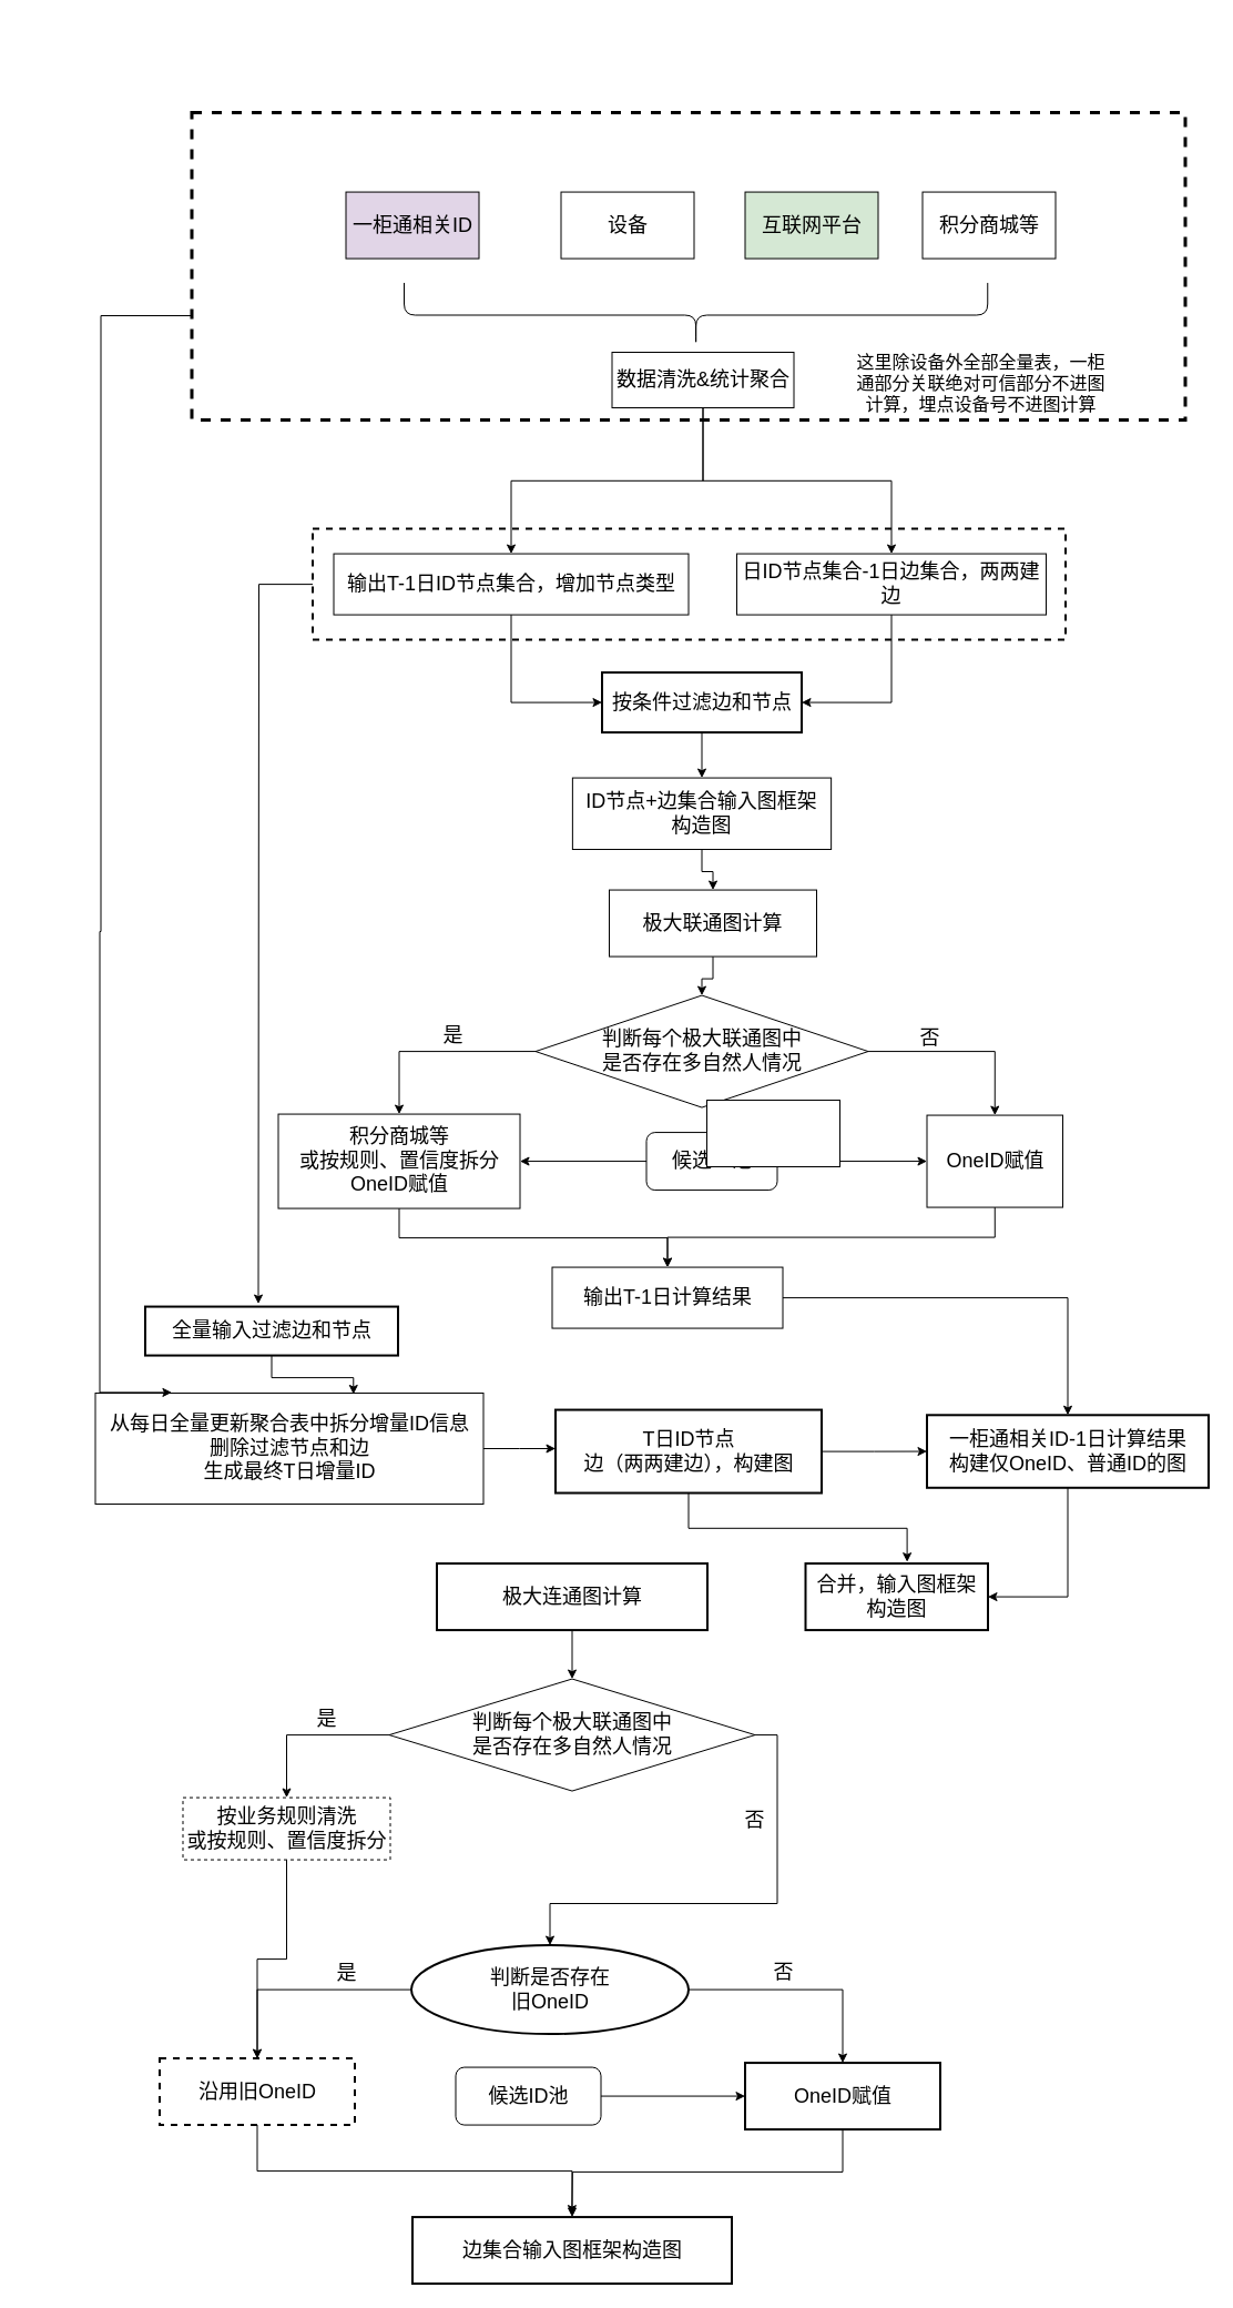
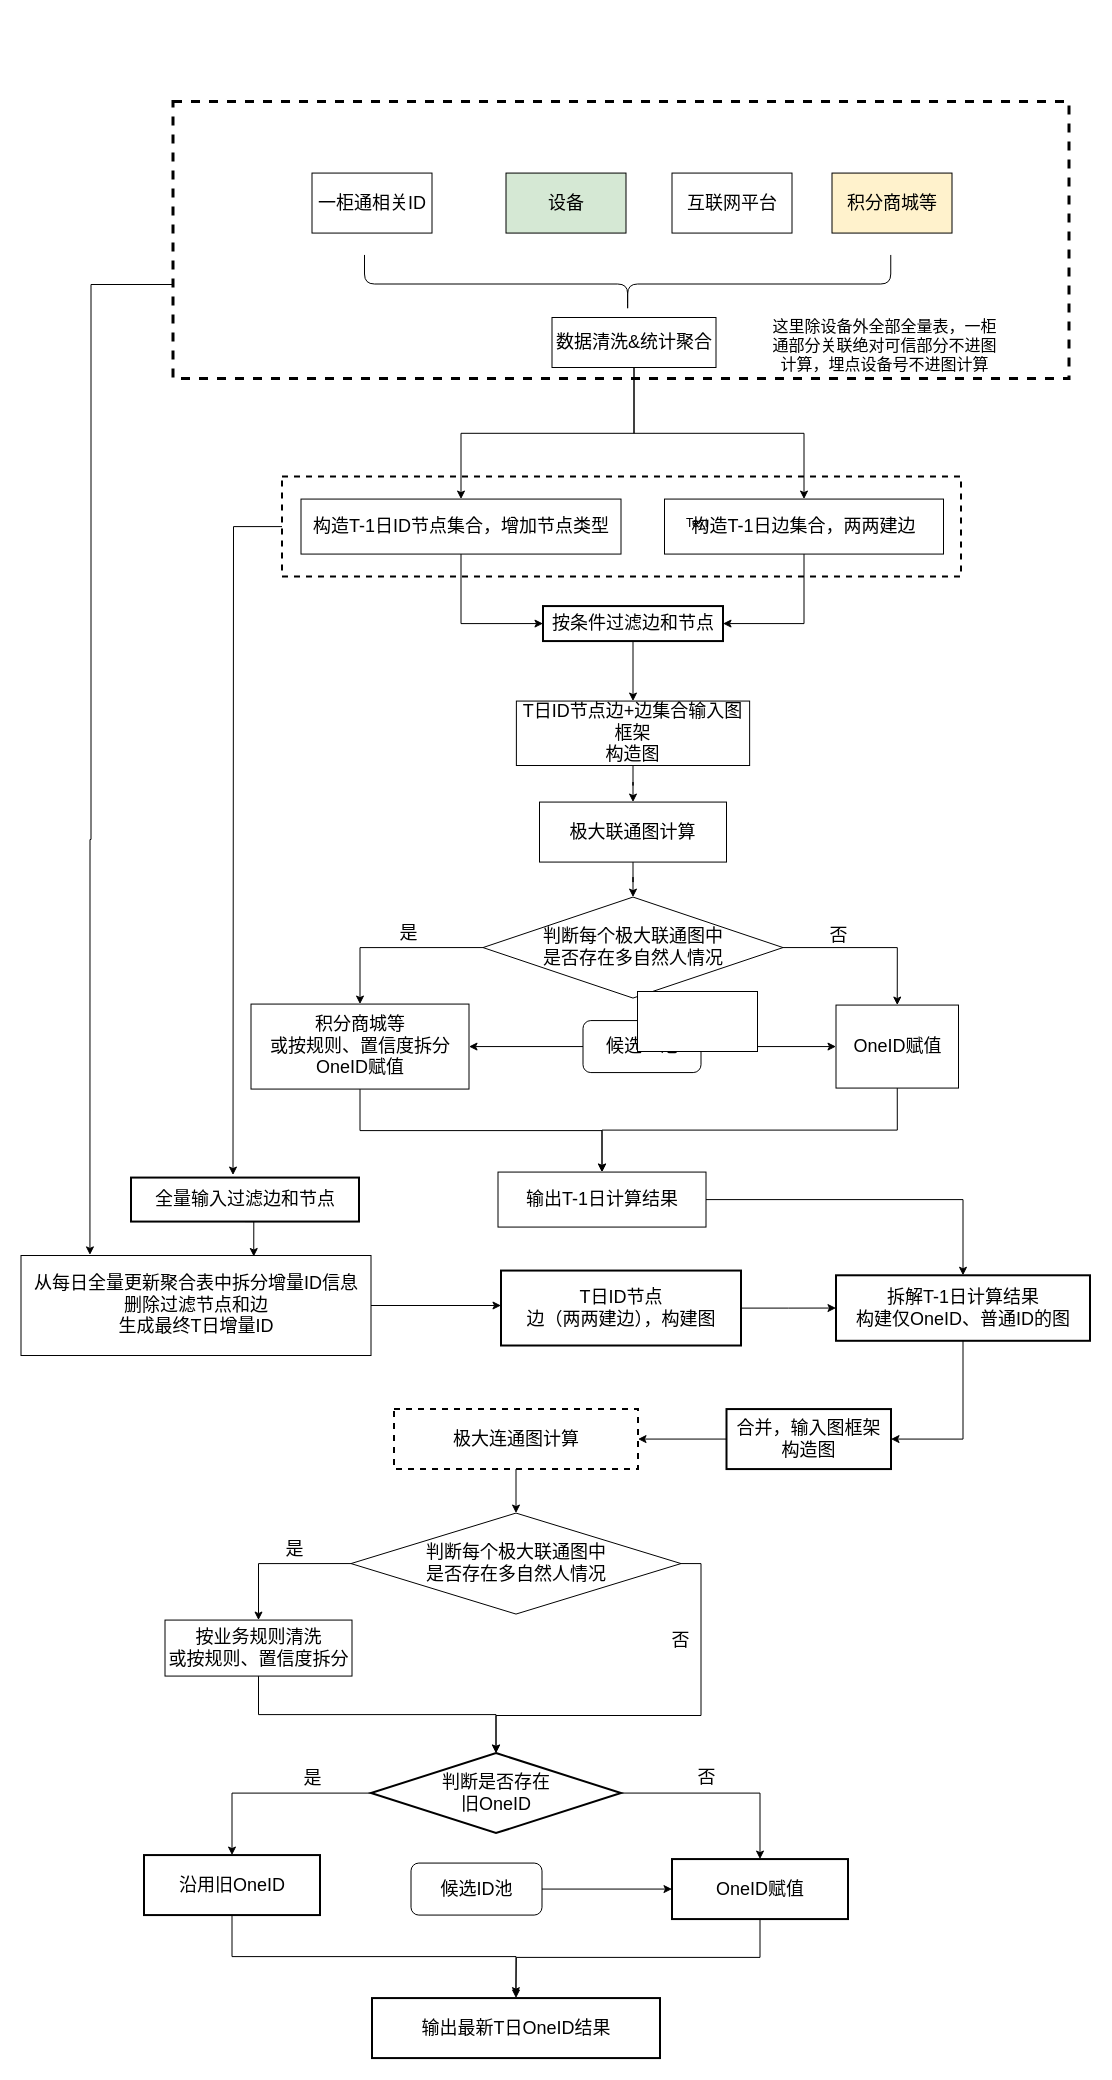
- <mxCell id="2" value="&lt;font style=&quot;font-size: 18px;&quot;&gt;一柜通相关ID&lt;/font&gt;" style="rounded=0;whiteSpace=wrap;html=1;fontFamily=Helvetica;fontSize=18;fillColor=#e1d5e7;" vertex="1" parent="1"><mxGeometry x="311.5" y="172.57" width="120" height="60" as="geometry" /></mxCell>
+ <mxCell id="2" value="&lt;font style=&quot;font-size: 18px;&quot;&gt;一柜通相关ID&lt;/font&gt;" style="rounded=0;whiteSpace=wrap;html=1;fontFamily=Helvetica;fontSize=18;" vertex="1" parent="1"><mxGeometry x="311.5" y="172.57" width="120" height="60" as="geometry" /></mxCell>
- <mxCell id="6" value="设备" style="rounded=0;whiteSpace=wrap;html=1;fontFamily=Helvetica;fontSize=18;" vertex="1" parent="1"><mxGeometry x="505.5" y="172.57" width="120" height="60" as="geometry" /></mxCell>
+ <mxCell id="6" value="设备" style="rounded=0;whiteSpace=wrap;html=1;fontFamily=Helvetica;fontSize=18;fillColor=#d5e8d4;" vertex="1" parent="1"><mxGeometry x="505.5" y="172.57" width="120" height="60" as="geometry" /></mxCell>
- <mxCell id="8" value="&lt;font style=&quot;font-size: 18px;&quot;&gt;互联网平台&lt;/font&gt;" style="rounded=0;whiteSpace=wrap;html=1;fontFamily=Helvetica;fontSize=18;fillColor=#d5e8d4;" vertex="1" parent="1"><mxGeometry x="671.5" y="172.57" width="120" height="60" as="geometry" /></mxCell>
+ <mxCell id="8" value="&lt;font style=&quot;font-size: 18px;&quot;&gt;互联网平台&lt;/font&gt;" style="rounded=0;whiteSpace=wrap;html=1;fontFamily=Helvetica;fontSize=18;" vertex="1" parent="1"><mxGeometry x="671.5" y="172.57" width="120" height="60" as="geometry" /></mxCell>
- <mxCell id="7" value="积分商城等" style="rounded=0;whiteSpace=wrap;html=1;fontFamily=Helvetica;fontSize=18;" vertex="1" parent="1"><mxGeometry x="831.5" y="172.57" width="120" height="60" as="geometry" /></mxCell>
+ <mxCell id="7" value="积分商城等" style="rounded=0;whiteSpace=wrap;html=1;fontFamily=Helvetica;fontSize=18;fillColor=#fff2cc;" vertex="1" parent="1"><mxGeometry x="831.5" y="172.57" width="120" height="60" as="geometry" /></mxCell>
+ <mxCell id="70" value="Text" style="text;html=1;strokeColor=none;fillColor=none;align=center;verticalAlign=middle;whiteSpace=wrap;rounded=0;" vertex="1" parent="1"><mxGeometry x="667" y="508" width="60" height="30" as="geometry" /></mxCell>
- <mxCell id="10" value="输出T-1日ID节点集合，增加节点类型" style="rounded=0;whiteSpace=wrap;html=1;fontFamily=Helvetica;fontSize=18;gradientColor=#ffffff;" vertex="1" parent="1"><mxGeometry x="300.5" y="498.57" width="320" height="55" as="geometry" /></mxCell>
+ <mxCell id="10" value="构造T-1日ID节点集合，增加节点类型" style="rounded=0;whiteSpace=wrap;html=1;fontFamily=Helvetica;fontSize=18;gradientColor=#ffffff;" vertex="1" parent="1"><mxGeometry x="300.5" y="498.57" width="320" height="55" as="geometry" /></mxCell>
- <mxCell id="12" value="&lt;span style=&quot;font-size: 18px;&quot;&gt;日ID节点集合-1日边集合，两两建边&lt;/span&gt;" style="rounded=0;whiteSpace=wrap;html=1;fontFamily=Helvetica;fontSize=18;gradientColor=#ffffff;" vertex="1" parent="1"><mxGeometry x="664" y="498.57" width="279" height="55" as="geometry" /></mxCell>
+ <mxCell id="12" value="&lt;span style=&quot;font-size: 18px;&quot;&gt;构造T-1日边集合，两两建边&lt;/span&gt;" style="rounded=0;whiteSpace=wrap;html=1;fontFamily=Helvetica;fontSize=18;gradientColor=#ffffff;" vertex="1" parent="1"><mxGeometry x="664" y="498.57" width="279" height="55" as="geometry" /></mxCell>
- <mxCell id="36" value="按条件过滤边和节点" style="rounded=0;whiteSpace=wrap;html=1;fontFamily=Helvetica;fontSize=18;strokeWidth=2;fillColor=none;gradientColor=#ffffff;" vertex="1" parent="1"><mxGeometry x="542.5" y="605.57" width="180" height="54" as="geometry" /></mxCell>
+ <mxCell id="36" value="按条件过滤边和节点" style="rounded=0;whiteSpace=wrap;html=1;fontFamily=Helvetica;fontSize=18;strokeWidth=2;fillColor=none;gradientColor=#ffffff;" vertex="1" parent="1"><mxGeometry x="542.5" y="605.57" width="180" height="35" as="geometry" /></mxCell>
- <mxCell id="14" value="ID节点+边集合输入图框架&lt;br style=&quot;font-size: 18px;&quot;&gt;构造图" style="rounded=0;whiteSpace=wrap;html=1;fontFamily=Helvetica;fontSize=18;gradientColor=#ffffff;" vertex="1" parent="1"><mxGeometry x="515.88" y="700.57" width="233.25" height="64.44" as="geometry" /></mxCell>
+ <mxCell id="14" value="T日ID节点边+边集合输入图框架&lt;br style=&quot;font-size: 18px;&quot;&gt;构造图" style="rounded=0;whiteSpace=wrap;html=1;fontFamily=Helvetica;fontSize=18;gradientColor=#ffffff;" vertex="1" parent="1"><mxGeometry x="515.88" y="700.57" width="233.25" height="64.44" as="geometry" /></mxCell>
- <mxCell id="19" value="极大联通图计算" style="rounded=0;whiteSpace=wrap;html=1;fontFamily=Helvetica;fontSize=18;gradientColor=#ffffff;" vertex="1" parent="1"><mxGeometry x="549" y="801.57" width="187" height="60" as="geometry" /></mxCell>
+ <mxCell id="19" value="极大联通图计算" style="rounded=0;whiteSpace=wrap;html=1;fontFamily=Helvetica;fontSize=18;gradientColor=#ffffff;" vertex="1" parent="1"><mxGeometry x="539" y="801.57" width="187" height="60" as="geometry" /></mxCell>
- <mxCell id="30" value="输出T-1日计算结果" style="rounded=0;whiteSpace=wrap;html=1;fontFamily=Helvetica;fontSize=18;gradientColor=#ffffff;" vertex="1" parent="1"><mxGeometry x="497.5" y="1141.57" width="208" height="55" as="geometry" /></mxCell>
+ <mxCell id="30" value="输出T-1日计算结果" style="rounded=0;whiteSpace=wrap;html=1;fontFamily=Helvetica;fontSize=18;gradientColor=#ffffff;" vertex="1" parent="1"><mxGeometry x="497.5" y="1171.57" width="208" height="55" as="geometry" /></mxCell>
- <mxCell id="32" value="从每日全量更新聚合表中拆分增量ID信息&lt;br style=&quot;font-size: 18px;&quot;&gt;删除过滤节点和边&lt;br style=&quot;font-size: 18px;&quot;&gt;生成最终T日增量ID" style="rounded=0;whiteSpace=wrap;html=1;fontFamily=Helvetica;fontSize=18;gradientColor=#ffffff;" vertex="1" parent="1"><mxGeometry x="85.5" y="1255.01" width="350" height="100" as="geometry" /></mxCell>
+ <mxCell id="32" value="从每日全量更新聚合表中拆分增量ID信息&lt;br style=&quot;font-size: 18px;&quot;&gt;删除过滤节点和边&lt;br style=&quot;font-size: 18px;&quot;&gt;生成最终T日增量ID" style="rounded=0;whiteSpace=wrap;html=1;fontFamily=Helvetica;fontSize=18;gradientColor=#ffffff;" vertex="1" parent="1"><mxGeometry x="20.5" y="1255.01" width="350" height="100" as="geometry" /></mxCell>
- <mxCell id="45" value="一柜通相关ID-1日计算结果&lt;br style=&quot;font-size: 18px&quot;&gt;构建仅OneID、普通ID的图" style="rounded=0;whiteSpace=wrap;html=1;fontFamily=Helvetica;fontSize=18;strokeWidth=2;fillColor=none;gradientColor=#ffffff;" vertex="1" parent="1"><mxGeometry x="835.5" y="1274.79" width="254" height="65.5" as="geometry" /></mxCell>
+ <mxCell id="45" value="拆解T-1日计算结果&lt;br style=&quot;font-size: 18px&quot;&gt;构建仅OneID、普通ID的图" style="rounded=0;whiteSpace=wrap;html=1;fontFamily=Helvetica;fontSize=18;strokeWidth=2;fillColor=none;gradientColor=#ffffff;" vertex="1" parent="1"><mxGeometry x="835.5" y="1274.79" width="254" height="65.5" as="geometry" /></mxCell>
- <mxCell id="41" style="edgeStyle=orthogonalEdgeStyle;rounded=0;jumpStyle=none;orthogonalLoop=1;jettySize=auto;html=1;entryX=0.557;entryY=-0.023;entryDx=0;entryDy=0;entryPerimeter=0;fontFamily=Helvetica;fontSize=16;strokeColor=#000000;" edge="1" parent="1" source="43" target="47"><mxGeometry relative="1" as="geometry" /></mxCell>
- <mxCell id="49" value="极大连通图计算" style="rounded=0;whiteSpace=wrap;html=1;fontFamily=Helvetica;fontSize=18;strokeWidth=2;fillColor=none;gradientColor=#ffffff;" vertex="1" parent="1"><mxGeometry x="393.5" y="1408.57" width="244" height="60" as="geometry" /></mxCell>
+ <mxCell id="49" value="极大连通图计算" style="rounded=0;whiteSpace=wrap;html=1;fontFamily=Helvetica;fontSize=18;strokeWidth=2;fillColor=none;gradientColor=#ffffff;dashed=1;" vertex="1" parent="1"><mxGeometry x="393.5" y="1408.57" width="244" height="60" as="geometry" /></mxCell>
+ <mxCell id="46" style="edgeStyle=orthogonalEdgeStyle;rounded=0;jumpStyle=none;orthogonalLoop=1;jettySize=auto;html=1;entryX=1;entryY=0.5;entryDx=0;entryDy=0;fontFamily=Helvetica;fontSize=16;strokeColor=#000000;" edge="1" parent="1" source="47" target="49"><mxGeometry relative="1" as="geometry" /></mxCell>
- <mxCell id="53" value="按业务规则清洗&lt;br style=&quot;font-size: 18px;&quot;&gt;或按规则、置信度拆分&lt;br style=&quot;font-size: 18px;&quot;&gt;" style="rounded=0;whiteSpace=wrap;html=1;fontFamily=Helvetica;fontSize=18;gradientColor=#ffffff;dashed=1;" vertex="1" parent="1"><mxGeometry x="164.5" y="1619.57" width="187" height="56" as="geometry" /></mxCell>
+ <mxCell id="53" value="按业务规则清洗&lt;br style=&quot;font-size: 18px;&quot;&gt;或按规则、置信度拆分&lt;br style=&quot;font-size: 18px;&quot;&gt;" style="rounded=0;whiteSpace=wrap;html=1;fontFamily=Helvetica;fontSize=18;gradientColor=#ffffff;" vertex="1" parent="1"><mxGeometry x="164.5" y="1619.57" width="187" height="56" as="geometry" /></mxCell>
- <mxCell id="52" style="edgeStyle=orthogonalEdgeStyle;rounded=0;jumpStyle=none;orthogonalLoop=1;jettySize=auto;html=1;exitX=0.5;exitY=1;exitDx=0;exitDy=0;fontFamily=Helvetica;fontSize=16;strokeColor=#000000;" edge="1" parent="1" source="53" target="65"><mxGeometry relative="1" as="geometry" /></mxCell>
+ <mxCell id="52" style="edgeStyle=orthogonalEdgeStyle;rounded=0;jumpStyle=none;orthogonalLoop=1;jettySize=auto;html=1;exitX=0.5;exitY=1;exitDx=0;exitDy=0;fontFamily=Helvetica;fontSize=16;strokeColor=#000000;" edge="1" parent="1" source="53" target="63"><mxGeometry relative="1" as="geometry" /></mxCell>
- <mxCell id="63" value="判断是否存在&lt;br style=&quot;font-size: 18px&quot;&gt;旧OneID" style="ellipse;whiteSpace=wrap;html=1;fontFamily=Helvetica;fontSize=18;strokeWidth=2;fillColor=none;gradientColor=#ffffff;" vertex="1" parent="1"><mxGeometry x="370.5" y="1752.57" width="250" height="80" as="geometry" /></mxCell>
+ <mxCell id="63" value="判断是否存在&lt;br style=&quot;font-size: 18px&quot;&gt;旧OneID" style="rhombus;whiteSpace=wrap;html=1;fontFamily=Helvetica;fontSize=18;strokeWidth=2;fillColor=none;gradientColor=#ffffff;" vertex="1" parent="1"><mxGeometry x="370.5" y="1752.57" width="250" height="80" as="geometry" /></mxCell>
- <mxCell id="61" style="edgeStyle=orthogonalEdgeStyle;rounded=0;jumpStyle=none;orthogonalLoop=1;jettySize=auto;html=1;fontFamily=Helvetica;fontSize=16;strokeColor=#000000;endArrow=open;" edge="1" parent="1" source="63" target="65"><mxGeometry relative="1" as="geometry"><Array as="points"><mxPoint x="359.5" y="1792.57" /><mxPoint x="359.5" y="1792.57" /></Array></mxGeometry></mxCell>
+ <mxCell id="61" style="edgeStyle=orthogonalEdgeStyle;rounded=0;jumpStyle=none;orthogonalLoop=1;jettySize=auto;html=1;fontFamily=Helvetica;fontSize=16;strokeColor=#000000;" edge="1" parent="1" source="63" target="65"><mxGeometry relative="1" as="geometry"><Array as="points"><mxPoint x="359.5" y="1792.57" /><mxPoint x="359.5" y="1792.57" /></Array></mxGeometry></mxCell>
- <mxCell id="65" value="沿用旧OneID" style="rounded=0;whiteSpace=wrap;html=1;fontFamily=Helvetica;fontSize=18;strokeWidth=2;fillColor=none;gradientColor=#ffffff;dashed=1;" vertex="1" parent="1"><mxGeometry x="143.5" y="1854.57" width="176" height="60" as="geometry" /></mxCell>
+ <mxCell id="65" value="沿用旧OneID" style="rounded=0;whiteSpace=wrap;html=1;fontFamily=Helvetica;fontSize=18;strokeWidth=2;fillColor=none;gradientColor=#ffffff;" vertex="1" parent="1"><mxGeometry x="143.5" y="1854.57" width="176" height="60" as="geometry" /></mxCell>
- <mxCell id="58" value="边集合输入图框架构造图" style="rounded=0;whiteSpace=wrap;html=1;fontFamily=Helvetica;fontSize=18;strokeWidth=2;fillColor=none;gradientColor=#ffffff;" vertex="1" parent="1"><mxGeometry x="371.5" y="1997.57" width="288" height="60" as="geometry" /></mxCell>
+ <mxCell id="58" value="输出最新T日OneID结果" style="rounded=0;whiteSpace=wrap;html=1;fontFamily=Helvetica;fontSize=18;strokeWidth=2;fillColor=none;gradientColor=#ffffff;" vertex="1" parent="1"><mxGeometry x="371.5" y="1997.57" width="288" height="60" as="geometry" /></mxCell>
